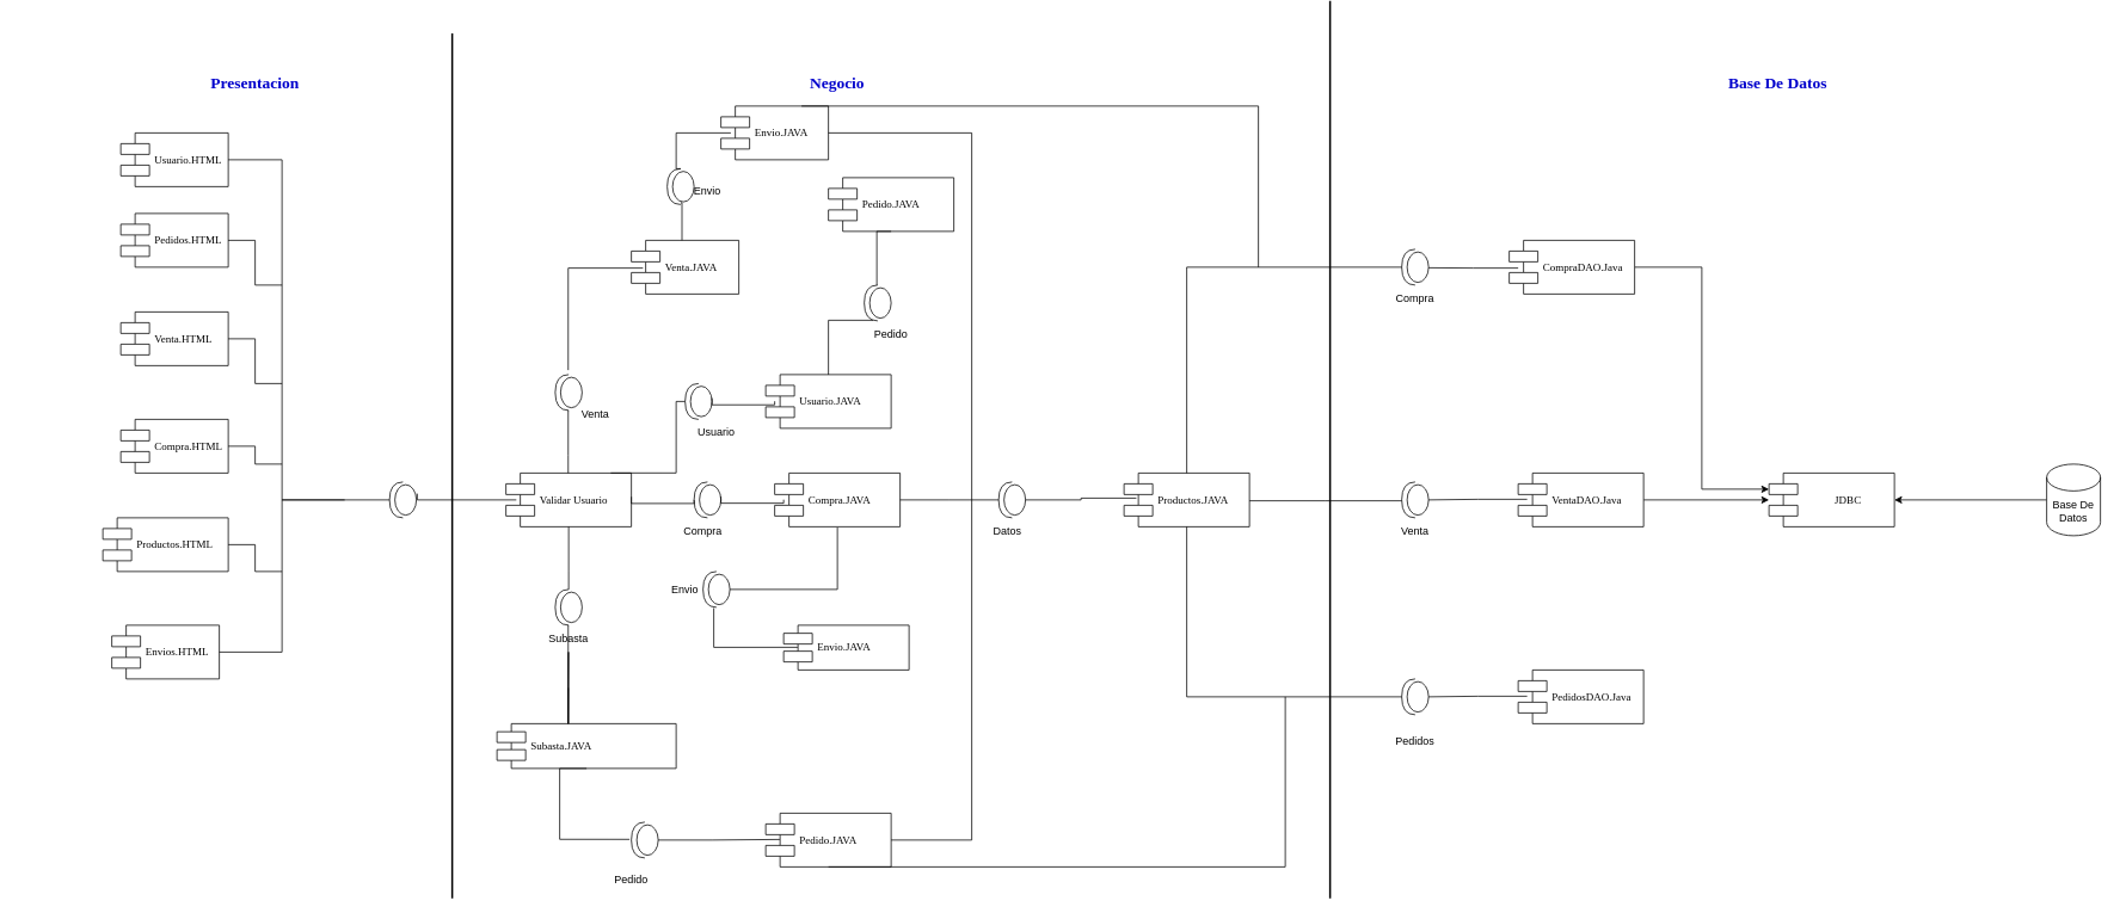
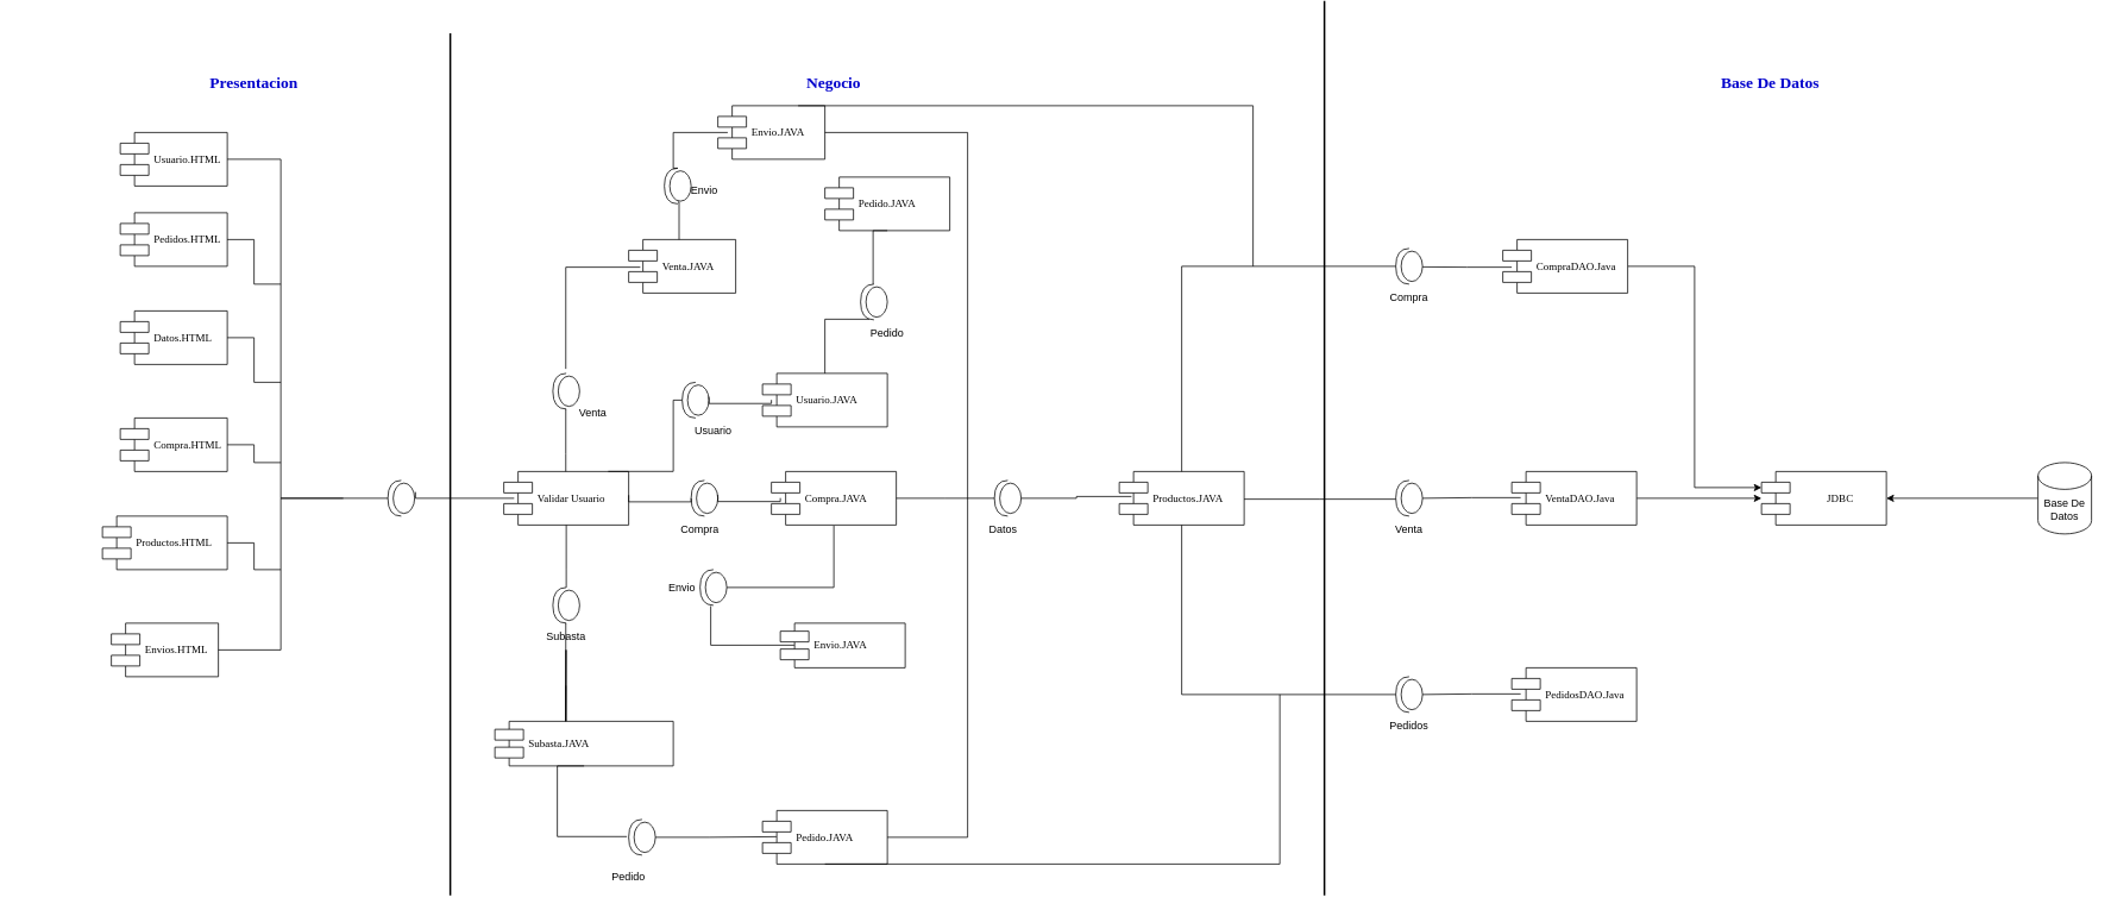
- <mxCell id="8" value="Venta.HTML" style="shape=component;align=left;spacingLeft=36;rounded=0;shadow=0;comic=0;labelBackgroundColor=none;strokeWidth=1;fontFamily=Verdana;fontSize=12;html=1;" vertex="1" parent="1"><mxGeometry x="134" y="290" width="120" height="60" as="geometry" /></mxCell>
+ <mxCell id="8" value="Datos.HTML" style="shape=component;align=left;spacingLeft=36;rounded=0;shadow=0;comic=0;labelBackgroundColor=none;strokeWidth=1;fontFamily=Verdana;fontSize=12;html=1;" vertex="1" parent="1"><mxGeometry x="134" y="290" width="120" height="60" as="geometry" /></mxCell>
- <mxCell id="76" value="Pedidos" style="text;html=1;strokeColor=none;fillColor=none;align=center;verticalAlign=middle;whiteSpace=wrap;rounded=0;" vertex="1" parent="1"><mxGeometry x="1549" y="755" width="60" height="30" as="geometry" /></mxCell>
+ <mxCell id="76" value="Pedidos" style="text;html=1;strokeColor=none;fillColor=none;align=center;verticalAlign=middle;whiteSpace=wrap;rounded=0;" vertex="1" parent="1"><mxGeometry x="1549" y="740" width="60" height="30" as="geometry" /></mxCell>
